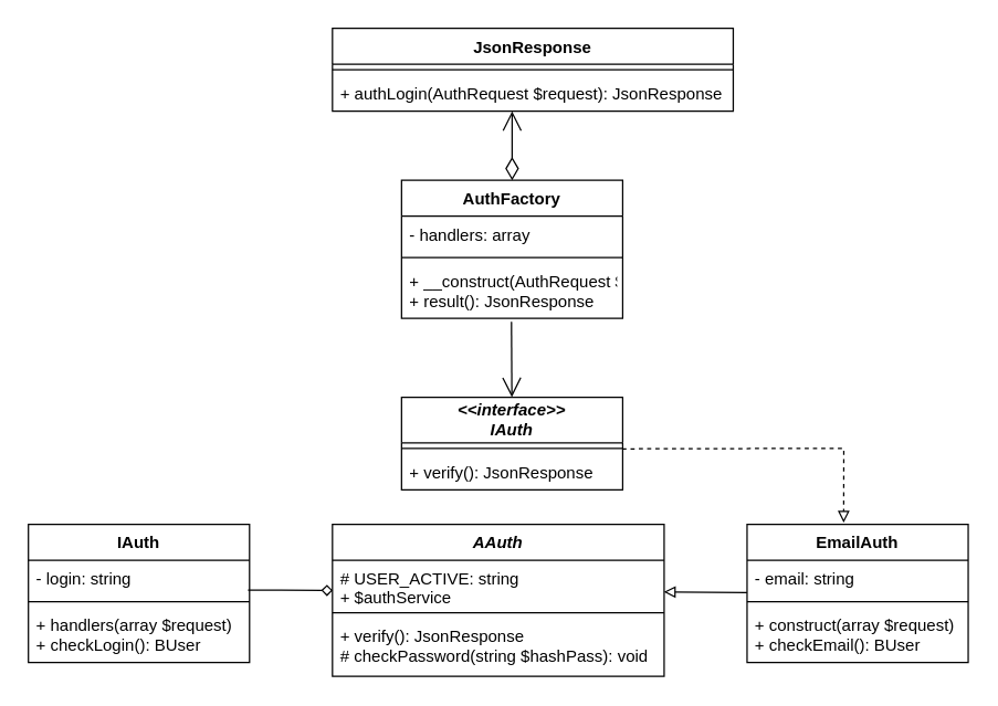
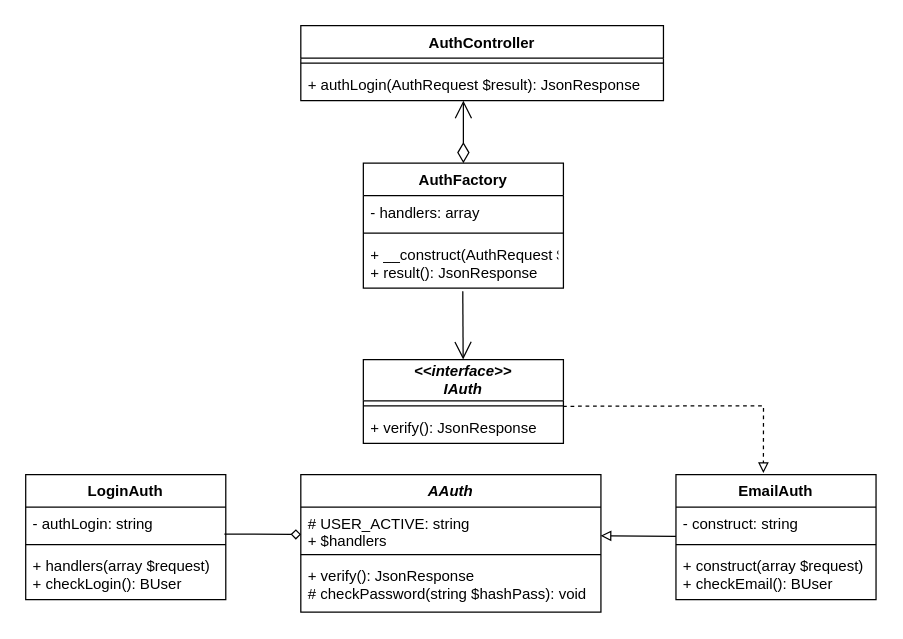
- <mxCell id="2" value="JsonResponse" style="swimlane;fontStyle=1;align=center;verticalAlign=top;childLayout=stackLayout;horizontal=1;startSize=26;horizontalStack=0;resizeParent=1;resizeParentMax=0;resizeLast=0;collapsible=1;marginBottom=0;" vertex="1" parent="1"><mxGeometry x="240" width="290" height="60" as="geometry" y="20"><mxRectangle x="170" y="50" width="110" height="26" as="alternateBounds" /></mxGeometry></mxCell>
+ <mxCell id="2" value="AuthController" style="swimlane;fontStyle=1;align=center;verticalAlign=top;childLayout=stackLayout;horizontal=1;startSize=26;horizontalStack=0;resizeParent=1;resizeParentMax=0;resizeLast=0;collapsible=1;marginBottom=0;" vertex="1" parent="1"><mxGeometry x="240" width="290" height="60" as="geometry" y="20"><mxRectangle x="170" y="50" width="110" height="26" as="alternateBounds" /></mxGeometry></mxCell>
- <mxCell id="4" value="+ authLogin(AuthRequest $request): JsonResponse" style="text;strokeColor=none;fillColor=none;align=left;verticalAlign=top;spacingLeft=4;spacingRight=4;overflow=hidden;rotatable=0;points=[[0,0.5],[1,0.5]];portConstraint=eastwest;" vertex="1" parent="2"><mxGeometry y="34" width="290" height="26" as="geometry" /></mxCell>
+ <mxCell id="4" value="+ authLogin(AuthRequest $result): JsonResponse" style="text;strokeColor=none;fillColor=none;align=left;verticalAlign=top;spacingLeft=4;spacingRight=4;overflow=hidden;rotatable=0;points=[[0,0.5],[1,0.5]];portConstraint=eastwest;" vertex="1" parent="2"><mxGeometry y="34" width="290" height="26" as="geometry" /></mxCell>
- <mxCell id="18" value="IAuth" style="swimlane;fontStyle=1;align=center;verticalAlign=top;childLayout=stackLayout;horizontal=1;startSize=26;horizontalStack=0;resizeParent=1;resizeParentMax=0;resizeLast=0;collapsible=1;marginBottom=0;" vertex="1" parent="1"><mxGeometry x="20" y="379" width="160" height="100" as="geometry" /></mxCell>
+ <mxCell id="18" value="LoginAuth" style="swimlane;fontStyle=1;align=center;verticalAlign=top;childLayout=stackLayout;horizontal=1;startSize=26;horizontalStack=0;resizeParent=1;resizeParentMax=0;resizeLast=0;collapsible=1;marginBottom=0;" vertex="1" parent="1"><mxGeometry x="20" y="379" width="160" height="100" as="geometry" /></mxCell>
- <mxCell id="19" value="- login: string" style="text;strokeColor=none;fillColor=none;align=left;verticalAlign=top;spacingLeft=4;spacingRight=4;overflow=hidden;rotatable=0;points=[[0,0.5],[1,0.5]];portConstraint=eastwest;" vertex="1" parent="18"><mxGeometry y="26" width="160" height="26" as="geometry" /></mxCell>
+ <mxCell id="19" value="- authLogin: string" style="text;strokeColor=none;fillColor=none;align=left;verticalAlign=top;spacingLeft=4;spacingRight=4;overflow=hidden;rotatable=0;points=[[0,0.5],[1,0.5]];portConstraint=eastwest;" vertex="1" parent="18"><mxGeometry y="26" width="160" height="26" as="geometry" /></mxCell>
- <mxCell id="14" value="# USER_ACTIVE: string&#10;+ $authService" style="text;strokeColor=none;fillColor=none;align=left;verticalAlign=top;spacingLeft=4;spacingRight=4;overflow=hidden;rotatable=0;points=[[0,0.5],[1,0.5]];portConstraint=eastwest;" vertex="1" parent="13"><mxGeometry y="26" width="240" height="34" as="geometry" /></mxCell>
+ <mxCell id="14" value="# USER_ACTIVE: string&#10;+ $handlers" style="text;strokeColor=none;fillColor=none;align=left;verticalAlign=top;spacingLeft=4;spacingRight=4;overflow=hidden;rotatable=0;points=[[0,0.5],[1,0.5]];portConstraint=eastwest;" vertex="1" parent="13"><mxGeometry y="26" width="240" height="34" as="geometry" /></mxCell>
- <mxCell id="24" value="- email: string" style="text;strokeColor=none;fillColor=none;align=left;verticalAlign=top;spacingLeft=4;spacingRight=4;overflow=hidden;rotatable=0;points=[[0,0.5],[1,0.5]];portConstraint=eastwest;" vertex="1" parent="23"><mxGeometry y="26" width="160" height="26" as="geometry" /></mxCell>
+ <mxCell id="24" value="- construct: string" style="text;strokeColor=none;fillColor=none;align=left;verticalAlign=top;spacingLeft=4;spacingRight=4;overflow=hidden;rotatable=0;points=[[0,0.5],[1,0.5]];portConstraint=eastwest;" vertex="1" parent="23"><mxGeometry y="26" width="160" height="26" as="geometry" /></mxCell>
